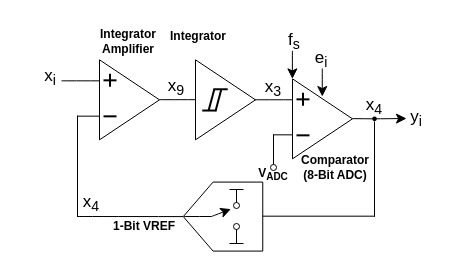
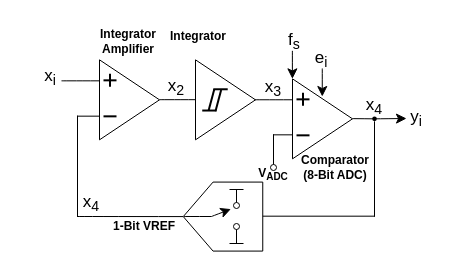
- <mxCell id="38" value="&lt;font&gt;x&lt;sub&gt;9&lt;/sub&gt;&lt;/font&gt;" style="text;html=1;align=center;verticalAlign=middle;whiteSpace=wrap;rounded=0;fontSize=17;" vertex="1" parent="1"><mxGeometry x="145.99" y="71.55" width="60" height="30" as="geometry" /></mxCell>
+ <mxCell id="38" value="&lt;font&gt;x&lt;sub&gt;2&lt;/sub&gt;&lt;/font&gt;" style="text;html=1;align=center;verticalAlign=middle;whiteSpace=wrap;rounded=0;fontSize=17;" vertex="1" parent="1"><mxGeometry x="145.99" y="71.55" width="60" height="30" as="geometry" /></mxCell>
